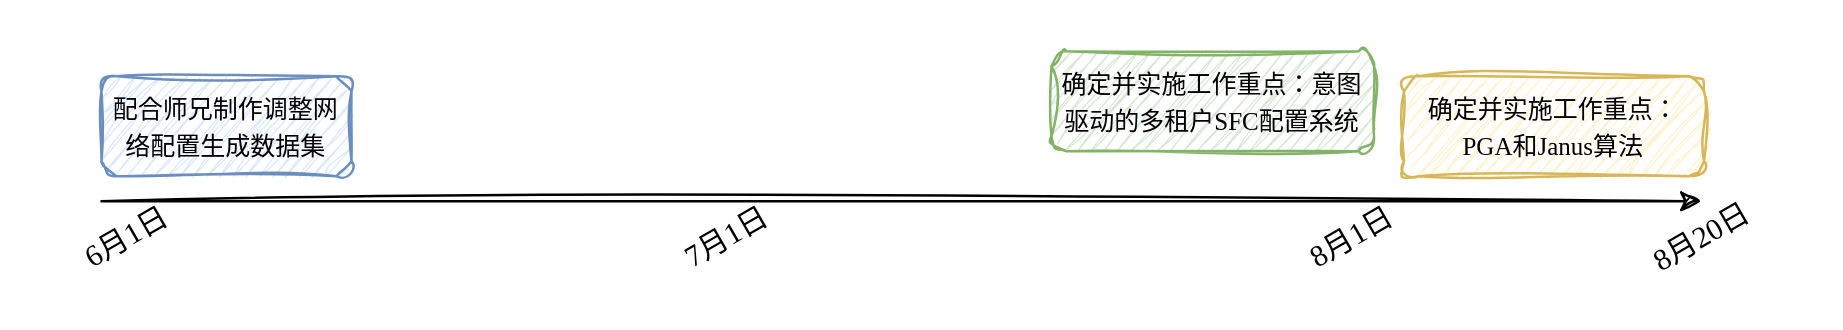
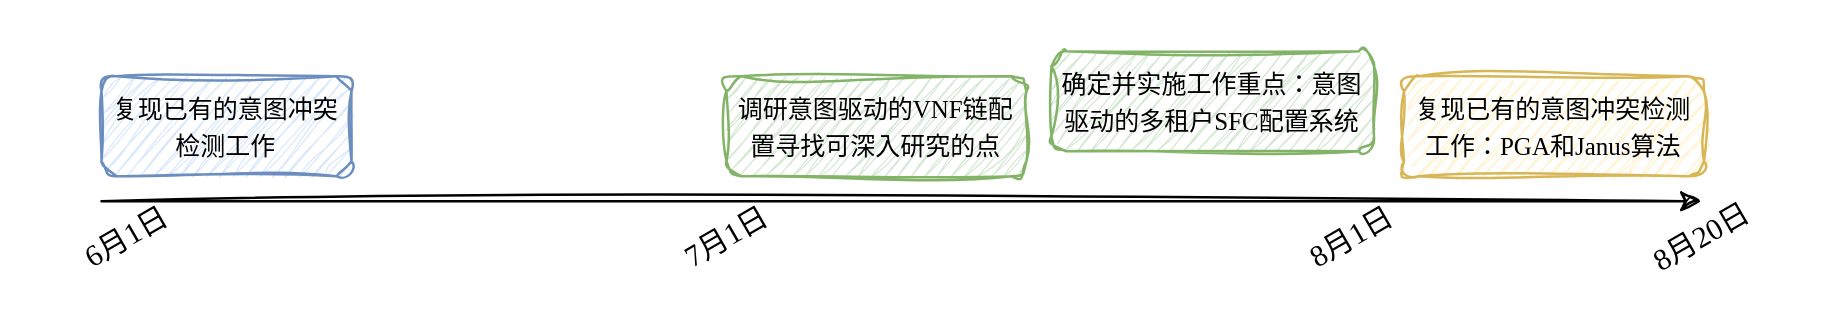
- <mxCell id="4" value="&lt;font style=&quot;font-size: 10px;&quot;&gt;配合师兄制作调整网络配置生成数据集&lt;/font&gt;" style="whiteSpace=wrap;html=1;rounded=1;sketch=1;hachureGap=4;jiggle=2;curveFitting=1;fontFamily=Architects Daughter;fontSource=https%3A%2F%2Ffonts.googleapis.com%2Fcss%3Ffamily%3DArchitects%2BDaughter;fillColor=#dae8fc;strokeColor=#6c8ebf;" vertex="1" parent="1"><mxGeometry x="40" y="30" width="100" height="40" as="geometry" /></mxCell>
+ <mxCell id="4" value="&lt;font style=&quot;font-size: 10px;&quot;&gt;复现已有的意图冲突检测工作&lt;/font&gt;" style="whiteSpace=wrap;html=1;rounded=1;sketch=1;hachureGap=4;jiggle=2;curveFitting=1;fontFamily=Architects Daughter;fontSource=https%3A%2F%2Ffonts.googleapis.com%2Fcss%3Ffamily%3DArchitects%2BDaughter;fillColor=#dae8fc;strokeColor=#6c8ebf;" vertex="1" parent="1"><mxGeometry x="40" y="30" width="100" height="40" as="geometry" /></mxCell>
+ <mxCell id="6" value="&lt;span style=&quot;font-size: 10px;&quot;&gt;调研意图驱动的VNF链配置寻找可深入研究的点&lt;/span&gt;" style="whiteSpace=wrap;html=1;rounded=1;sketch=1;hachureGap=4;jiggle=2;curveFitting=1;fontFamily=Architects Daughter;fontSource=https%3A%2F%2Ffonts.googleapis.com%2Fcss%3Ffamily%3DArchitects%2BDaughter;fillColor=#d5e8d4;strokeColor=#82b366;" vertex="1" parent="1"><mxGeometry x="290" y="30" width="120" height="40" as="geometry" /></mxCell>
- <mxCell id="9" value="&lt;div&gt;&lt;span style=&quot;font-size: 10px;&quot;&gt;确定并实施工作重点：PGA和Janus算法&lt;/span&gt;&lt;/div&gt;" style="whiteSpace=wrap;html=1;rounded=1;sketch=1;hachureGap=4;jiggle=2;curveFitting=1;fontFamily=Architects Daughter;fontSource=https%3A%2F%2Ffonts.googleapis.com%2Fcss%3Ffamily%3DArchitects%2BDaughter;fillColor=#fff2cc;strokeColor=#d6b656;" vertex="1" parent="1"><mxGeometry x="561" y="30" width="120" height="40" as="geometry" /></mxCell>
+ <mxCell id="9" value="&lt;div&gt;&lt;span style=&quot;font-size: 10px;&quot;&gt;复现已有的意图冲突检测工作：PGA和Janus算法&lt;/span&gt;&lt;/div&gt;" style="whiteSpace=wrap;html=1;rounded=1;sketch=1;hachureGap=4;jiggle=2;curveFitting=1;fontFamily=Architects Daughter;fontSource=https%3A%2F%2Ffonts.googleapis.com%2Fcss%3Ffamily%3DArchitects%2BDaughter;fillColor=#fff2cc;strokeColor=#d6b656;" vertex="1" parent="1"><mxGeometry x="561" y="30" width="120" height="40" as="geometry" /></mxCell>
